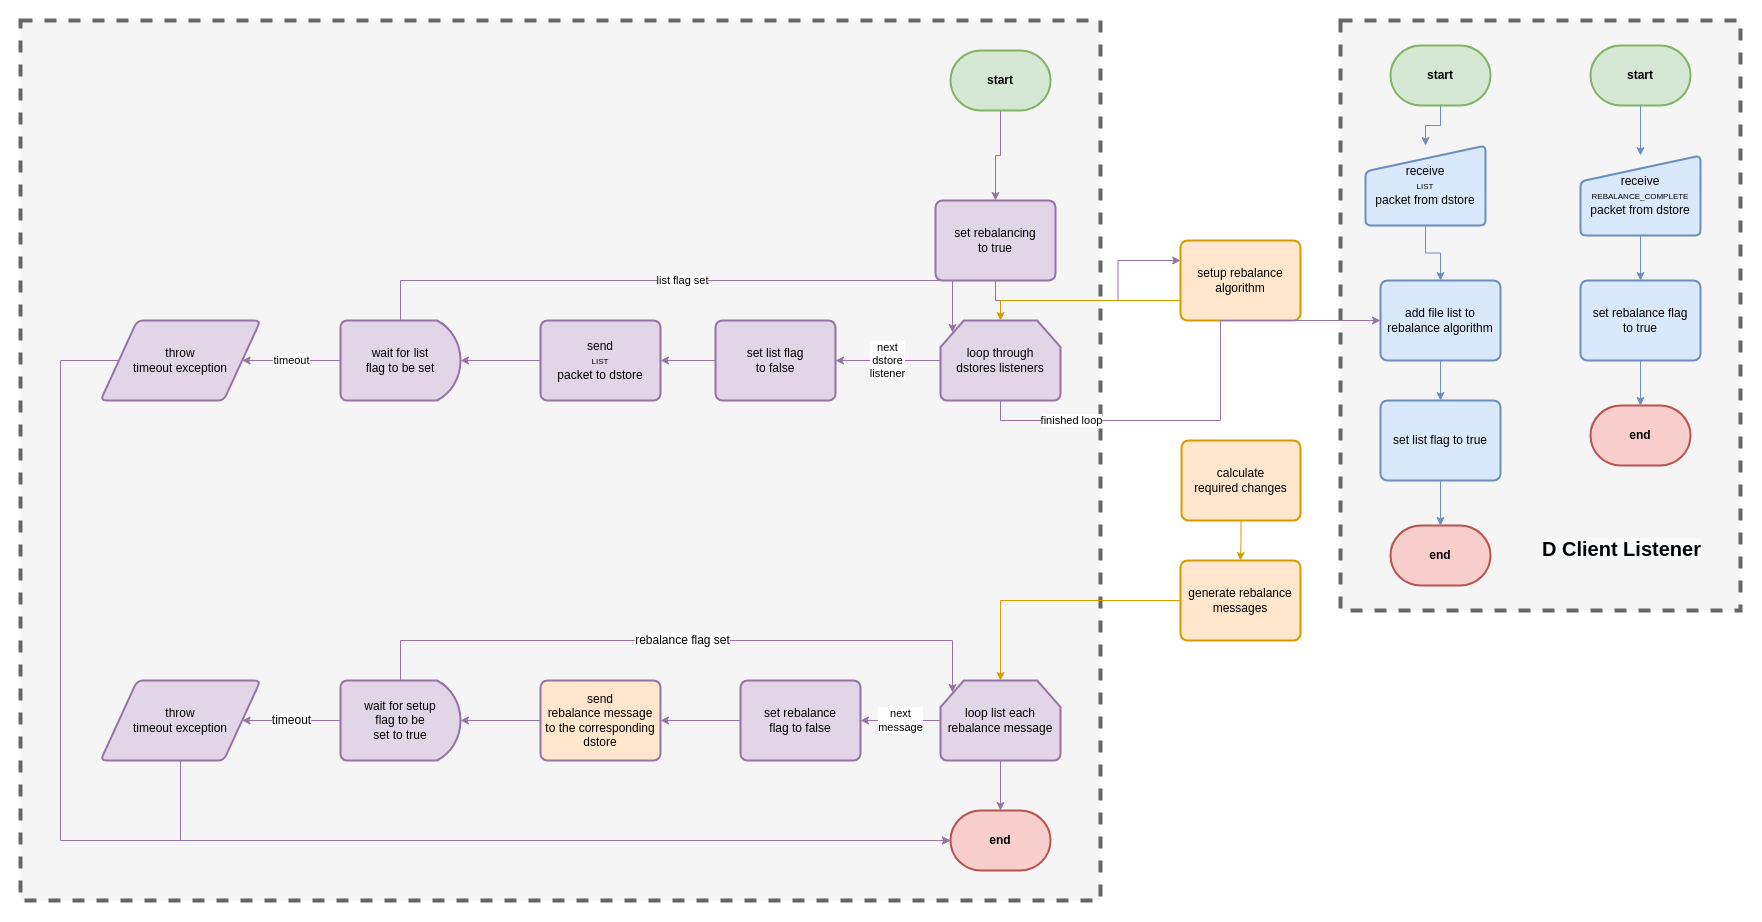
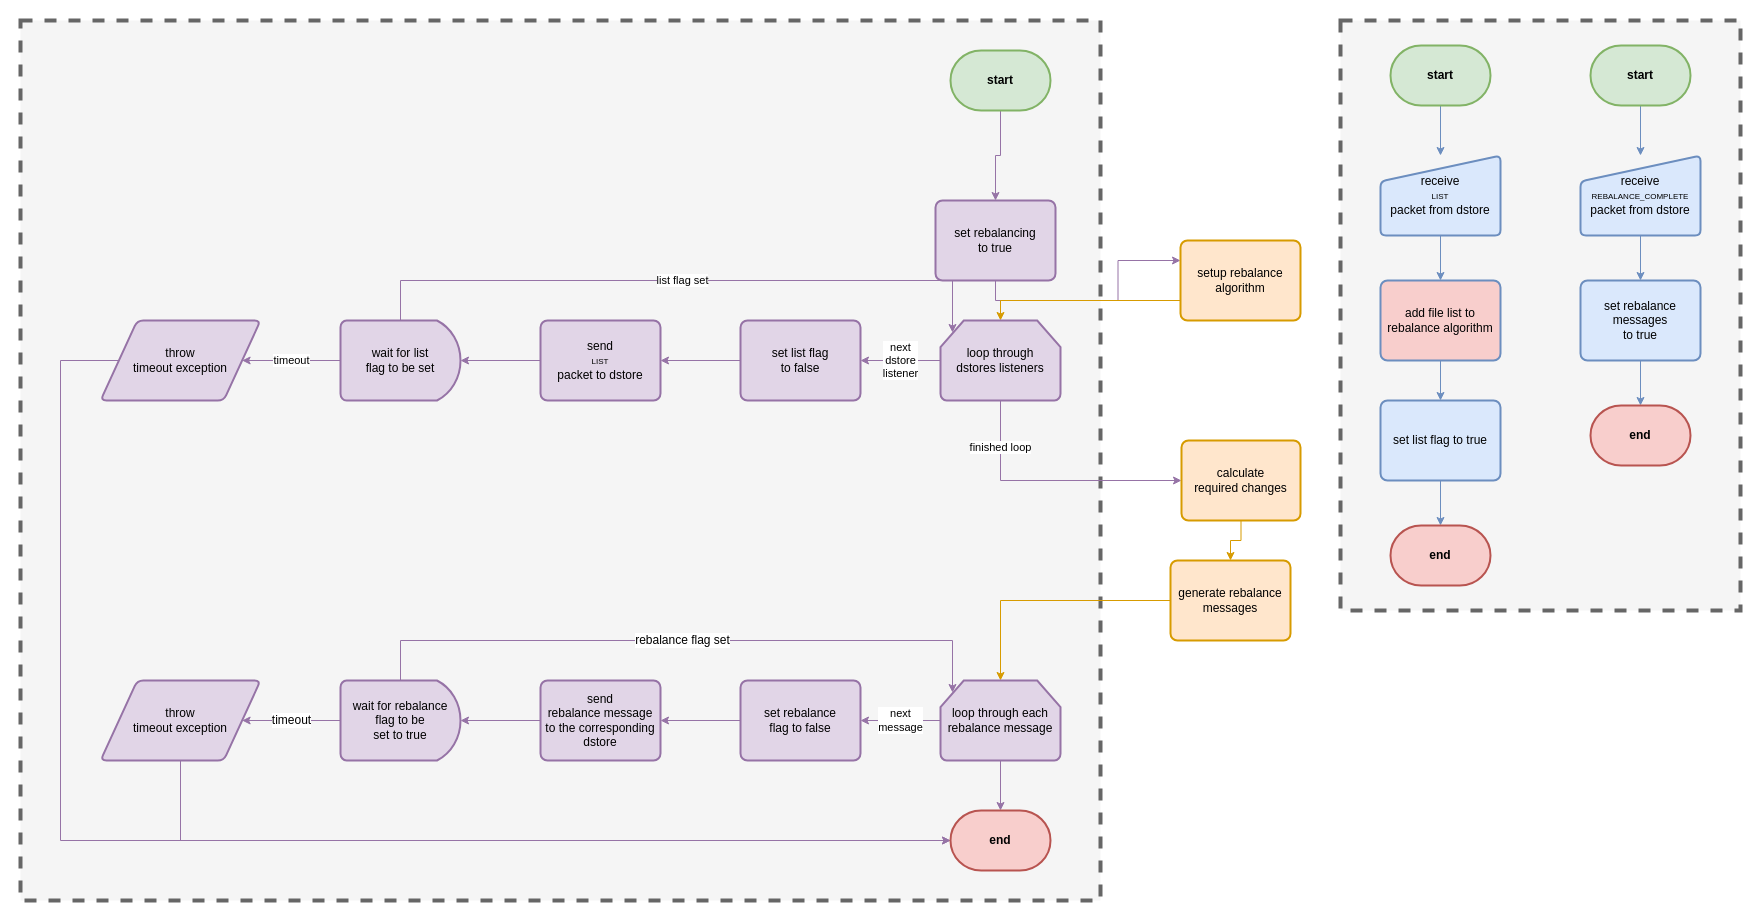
- <mxCell id="40" value="receive&lt;br&gt;&lt;font style=&quot;font-size: 8px&quot;&gt;LIST&lt;/font&gt;&lt;br&gt;packet from dstore" style="html=1;strokeWidth=2;shape=manualInput;whiteSpace=wrap;rounded=1;size=26;arcSize=11;fontSize=12;fillColor=#dae8fc;strokeColor=#6c8ebf;" vertex="1" parent="1"><mxGeometry x="1365" y="145" width="120" height="80" as="geometry" /></mxCell>
+ <mxCell id="40" value="receive&lt;br&gt;&lt;font style=&quot;font-size: 8px&quot;&gt;LIST&lt;/font&gt;&lt;br&gt;packet from dstore" style="html=1;strokeWidth=2;shape=manualInput;whiteSpace=wrap;rounded=1;size=26;arcSize=11;fontSize=12;fillColor=#dae8fc;strokeColor=#6c8ebf;" vertex="1" parent="1"><mxGeometry x="1380" y="155" width="120" height="80" as="geometry" /></mxCell>
- <mxCell id="46" value="add file list to rebalance algorithm" style="rounded=1;whiteSpace=wrap;html=1;absoluteArcSize=1;arcSize=14;strokeWidth=2;fontSize=12;fillColor=#dae8fc;strokeColor=#6c8ebf;" vertex="1" parent="1"><mxGeometry x="1380" y="280" width="120" height="80" as="geometry" /></mxCell>
+ <mxCell id="46" value="add file list to rebalance algorithm" style="rounded=1;whiteSpace=wrap;html=1;absoluteArcSize=1;arcSize=14;strokeWidth=2;fontSize=12;fillColor=#f8cecc;strokeColor=#6c8ebf;" vertex="1" parent="1"><mxGeometry x="1380" y="280" width="120" height="80" as="geometry" /></mxCell>
- <mxCell id="53" value="&lt;font style=&quot;font-size: 12px&quot;&gt;set rebalance flag &lt;br&gt;to true&lt;/font&gt;" style="rounded=1;whiteSpace=wrap;html=1;absoluteArcSize=1;arcSize=14;strokeWidth=2;fontSize=8;fillColor=#dae8fc;strokeColor=#6c8ebf;" vertex="1" parent="1"><mxGeometry x="1580" y="280" width="120" height="80" as="geometry" /></mxCell>
+ <mxCell id="53" value="&lt;font style=&quot;font-size: 12px&quot;&gt;set rebalance messages &lt;br&gt;to true&lt;/font&gt;" style="rounded=1;whiteSpace=wrap;html=1;absoluteArcSize=1;arcSize=14;strokeWidth=2;fontSize=8;fillColor=#dae8fc;strokeColor=#6c8ebf;" vertex="1" parent="1"><mxGeometry x="1580" y="280" width="120" height="80" as="geometry" /></mxCell>
- <mxCell id="33" value="set list flag &lt;br&gt;to false" style="rounded=1;whiteSpace=wrap;html=1;absoluteArcSize=1;arcSize=14;strokeWidth=2;fillColor=#e1d5e7;strokeColor=#9673a6;" vertex="1" parent="1"><mxGeometry x="715" y="320" width="120" height="80" as="geometry" /></mxCell>
+ <mxCell id="33" value="set list flag &lt;br&gt;to false" style="rounded=1;whiteSpace=wrap;html=1;absoluteArcSize=1;arcSize=14;strokeWidth=2;fillColor=#e1d5e7;strokeColor=#9673a6;" vertex="1" parent="1"><mxGeometry x="740" y="320" width="120" height="80" as="geometry" /></mxCell>
- <mxCell id="10" value="finished loop" style="edgeStyle=orthogonalEdgeStyle;rounded=0;orthogonalLoop=1;jettySize=auto;html=1;exitX=0.5;exitY=1;exitDx=0;exitDy=0;exitPerimeter=0;fillColor=#e1d5e7;strokeColor=#9673a6;" edge="1" parent="1" source="12" target="46"><mxGeometry x="-0.638" relative="1" as="geometry"><mxPoint x="1000" y="440" as="targetPoint" /><mxPoint as="offset" /></mxGeometry></mxCell>
+ <mxCell id="10" value="finished loop" style="edgeStyle=orthogonalEdgeStyle;rounded=0;orthogonalLoop=1;jettySize=auto;html=1;exitX=0.5;exitY=1;exitDx=0;exitDy=0;exitPerimeter=0;entryX=0;entryY=0.5;entryDx=0;entryDy=0;fillColor=#e1d5e7;strokeColor=#9673a6;" edge="1" parent="1" source="12" target="14"><mxGeometry x="-0.638" relative="1" as="geometry"><mxPoint x="1000" y="440" as="targetPoint" /><mxPoint as="offset" /></mxGeometry></mxCell>
- <mxCell id="55" value="&lt;b style=&quot;color: rgb(0 , 0 , 0) ; font-family: &amp;#34;helvetica&amp;#34; ; font-size: 20px ; font-style: normal ; letter-spacing: normal ; text-align: center ; text-indent: 0px ; text-transform: none ; word-spacing: 0px ; background-color: rgb(248 , 249 , 250)&quot;&gt;D Client Listener&lt;/b&gt;" style="text;whiteSpace=wrap;html=1;fontSize=8;" vertex="1" parent="1"><mxGeometry x="1540" y="530" width="170" height="30" as="geometry" /></mxCell>
- <mxCell id="23" value="generate rebalance messages" style="rounded=1;whiteSpace=wrap;html=1;absoluteArcSize=1;arcSize=14;strokeWidth=2;fillColor=#ffe6cc;strokeColor=#d79b00;" vertex="1" parent="1"><mxGeometry x="1180" y="560" width="120" height="80" as="geometry" /></mxCell>
+ <mxCell id="23" value="generate rebalance messages" style="rounded=1;whiteSpace=wrap;html=1;absoluteArcSize=1;arcSize=14;strokeWidth=2;fillColor=#ffe6cc;strokeColor=#d79b00;" vertex="1" parent="1"><mxGeometry x="1170" y="560" width="120" height="80" as="geometry" /></mxCell>
- <mxCell id="31" value="wait for setup &lt;br&gt;flag to be &lt;br&gt;set to true" style="strokeWidth=2;html=1;shape=mxgraph.flowchart.delay;whiteSpace=wrap;fillColor=#e1d5e7;strokeColor=#9673a6;" vertex="1" parent="1"><mxGeometry x="340" y="680" width="120" height="80" as="geometry" /></mxCell>
+ <mxCell id="31" value="wait for rebalance &lt;br&gt;flag to be &lt;br&gt;set to true" style="strokeWidth=2;html=1;shape=mxgraph.flowchart.delay;whiteSpace=wrap;fillColor=#e1d5e7;strokeColor=#9673a6;" vertex="1" parent="1"><mxGeometry x="340" y="680" width="120" height="80" as="geometry" /></mxCell>
- <mxCell id="28" value="send&lt;br&gt;rebalance message to the corresponding dstore" style="rounded=1;whiteSpace=wrap;html=1;absoluteArcSize=1;arcSize=14;strokeWidth=2;fillColor=#ffe6cc;strokeColor=#9673a6;" vertex="1" parent="1"><mxGeometry x="540" y="680" width="120" height="80" as="geometry" /></mxCell>
+ <mxCell id="28" value="send&lt;br&gt;rebalance message to the corresponding dstore" style="rounded=1;whiteSpace=wrap;html=1;absoluteArcSize=1;arcSize=14;strokeWidth=2;fillColor=#e1d5e7;strokeColor=#9673a6;" vertex="1" parent="1"><mxGeometry x="540" y="680" width="120" height="80" as="geometry" /></mxCell>
- <mxCell id="26" value="loop list each rebalance message" style="strokeWidth=2;html=1;shape=mxgraph.flowchart.loop_limit;whiteSpace=wrap;fillColor=#e1d5e7;strokeColor=#9673a6;" vertex="1" parent="1"><mxGeometry x="940" y="680" width="120" height="80" as="geometry" /></mxCell>
+ <mxCell id="26" value="loop through each rebalance message" style="strokeWidth=2;html=1;shape=mxgraph.flowchart.loop_limit;whiteSpace=wrap;fillColor=#e1d5e7;strokeColor=#9673a6;" vertex="1" parent="1"><mxGeometry x="940" y="680" width="120" height="80" as="geometry" /></mxCell>
